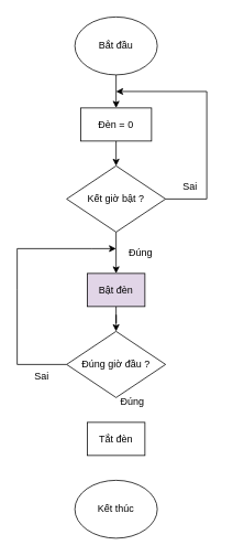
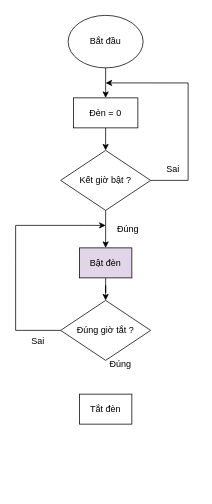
- <mxCell id="11" value="Đúng giờ đầu ?" style="rhombus;whiteSpace=wrap;html=1;" parent="1" vertex="1"><mxGeometry x="80" y="400" width="120" height="80" as="geometry" /></mxCell>
+ <mxCell id="11" value="Đúng giờ tắt ?" style="rhombus;whiteSpace=wrap;html=1;" parent="1" vertex="1"><mxGeometry x="80" y="400" width="120" height="80" as="geometry" /></mxCell>
- <mxCell id="14" value="Tắt đèn" style="rounded=0;whiteSpace=wrap;html=1;" parent="1" vertex="1"><mxGeometry x="105" y="510" width="70" height="40" as="geometry" /></mxCell>
+ <mxCell id="14" value="Tắt đèn" style="rounded=0;whiteSpace=wrap;html=1;" parent="1" vertex="1"><mxGeometry x="105" y="525" width="70" height="40" as="geometry" /></mxCell>
- <mxCell id="16" value="Kết thúc" style="ellipse;whiteSpace=wrap;html=1;" parent="1" vertex="1"><mxGeometry x="90" y="580" width="100" height="70" as="geometry" /></mxCell>
